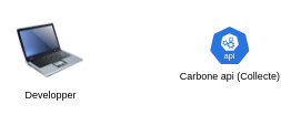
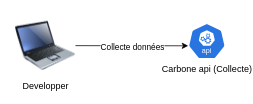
+ <mxCell id="4" style="edgeStyle=none;html=1;entryX=0.005;entryY=0.63;entryDx=0;entryDy=0;entryPerimeter=0;" edge="1" parent="1" source="3" target="2"><mxGeometry relative="1" as="geometry" /></mxCell>
+ <mxCell id="5" value="Collecte données" style="edgeLabel;html=1;align=center;verticalAlign=middle;resizable=0;points=[];" vertex="1" connectable="0" parent="4"><mxGeometry x="0.012" y="-1" relative="1" as="geometry"><mxPoint as="offset" /></mxGeometry></mxCell>
